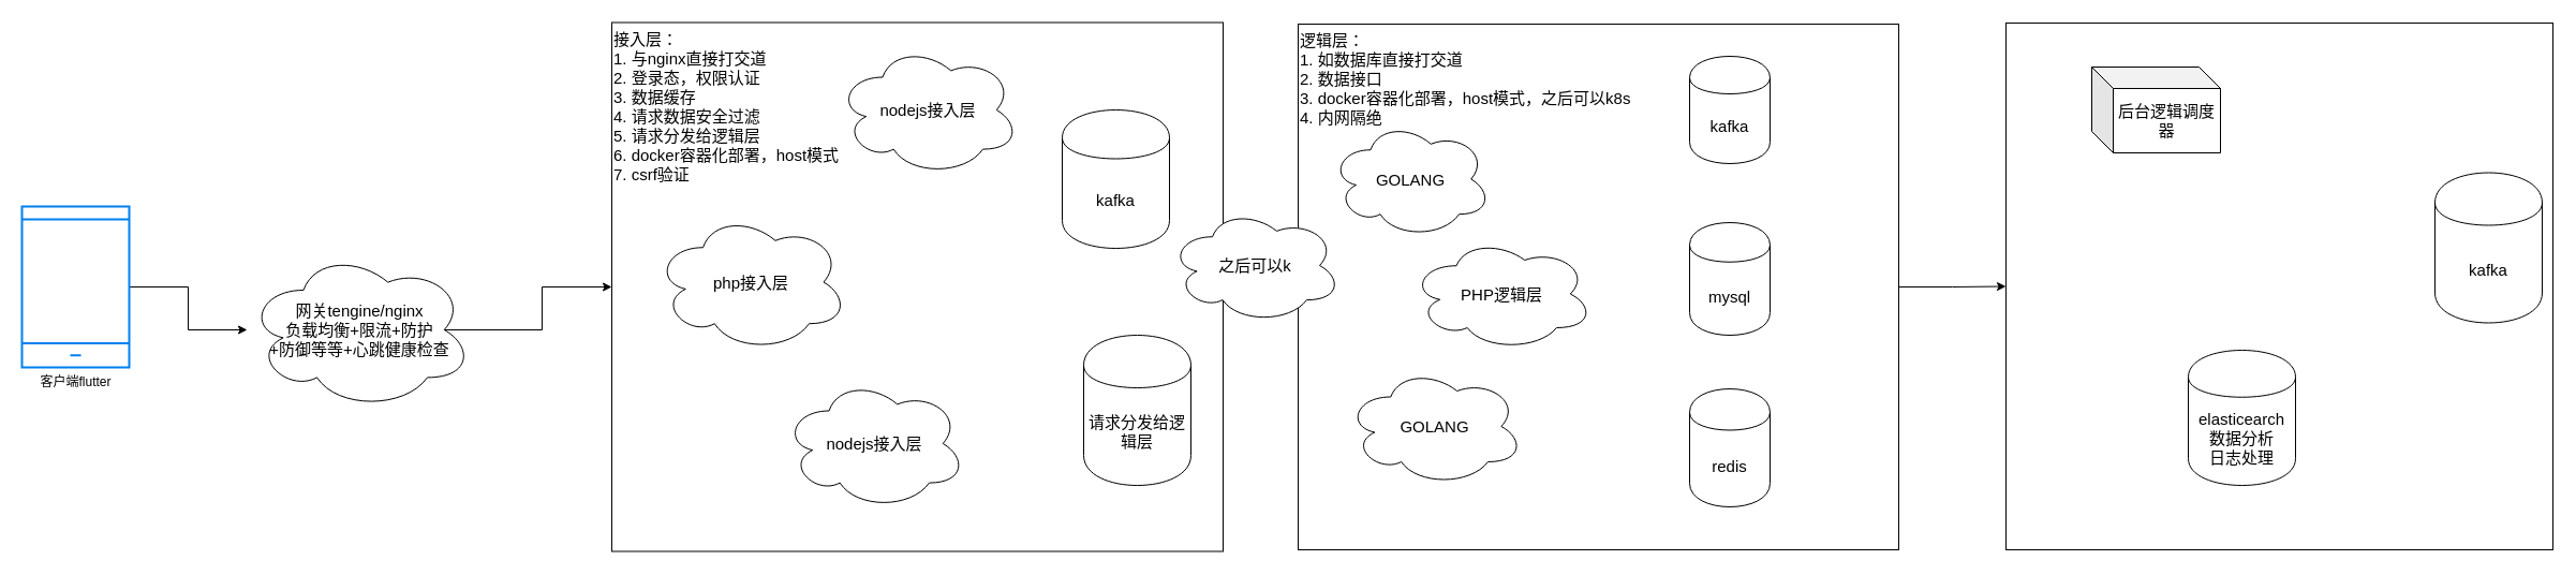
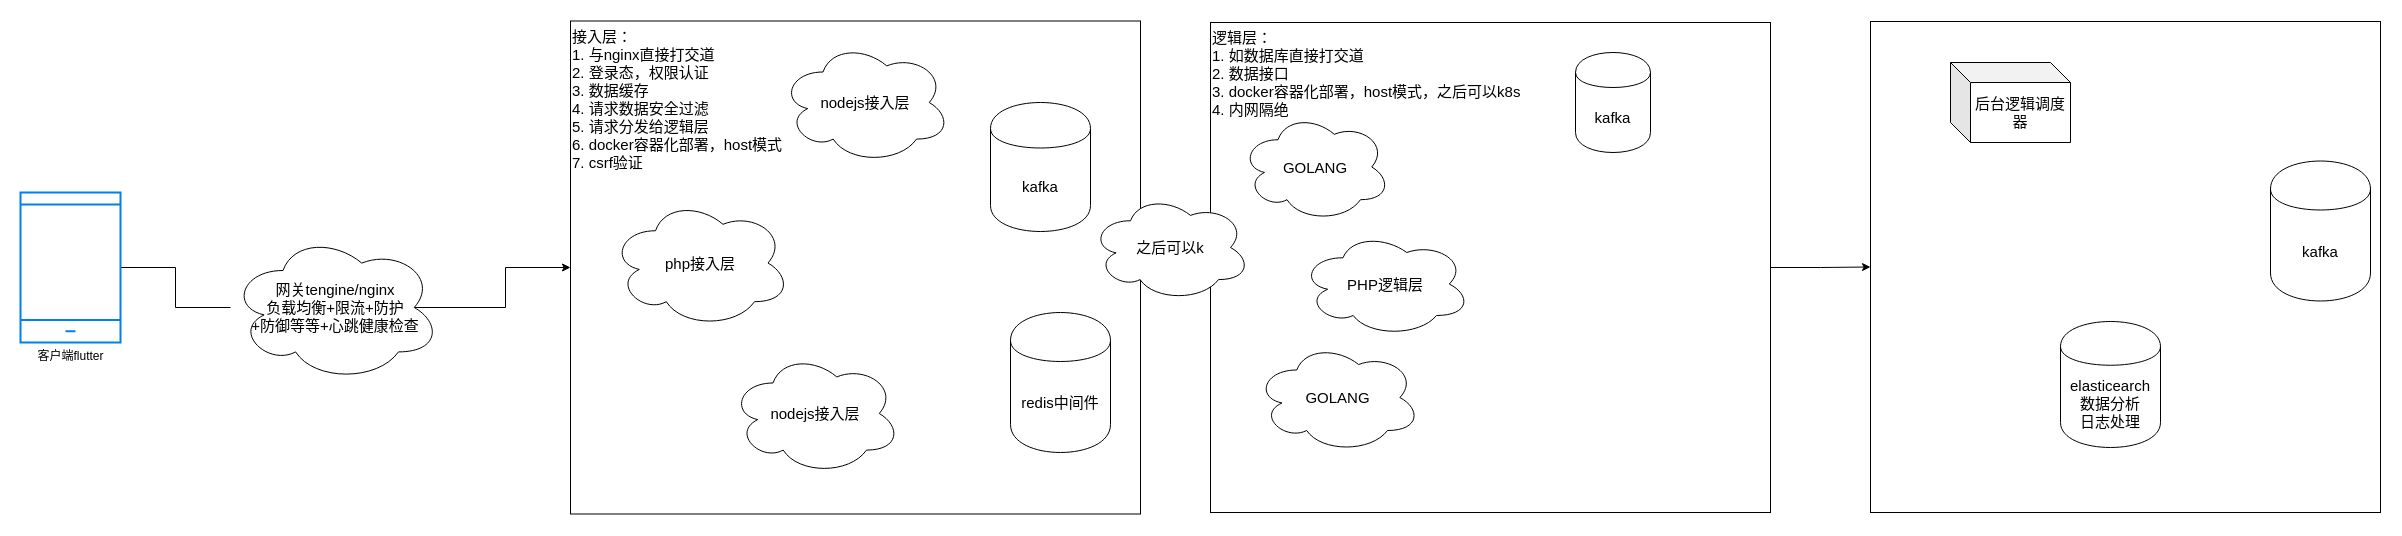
- <mxCell id="19" value="mysql" style="shape=cylinder;whiteSpace=wrap;html=1;boundedLbl=1;backgroundOutline=1;fontSize=15;align=center;" parent="1" vertex="1"><mxGeometry x="1575" y="207" width="75" height="105" as="geometry" /></mxCell>
- <mxCell id="16" value="PHP逻辑层" style="ellipse;shape=cloud;whiteSpace=wrap;html=1;fontSize=15;align=center;" parent="1" vertex="1"><mxGeometry x="1315" y="221" width="170" height="105" as="geometry" /></mxCell>
+ <mxCell id="16" value="PHP逻辑层" style="ellipse;shape=cloud;whiteSpace=wrap;html=1;fontSize=15;align=center;" parent="1" vertex="1"><mxGeometry x="1300" y="231" width="170" height="105" as="geometry" /></mxCell>
- <mxCell id="4" value="" style="edgeStyle=orthogonalEdgeStyle;rounded=0;orthogonalLoop=1;jettySize=auto;html=1;" parent="1" source="5" target="7" edge="1"><mxGeometry relative="1" as="geometry" /></mxCell>
+ <mxCell id="4" value="" style="edgeStyle=orthogonalEdgeStyle;rounded=0;orthogonalLoop=1;jettySize=auto;html=1;endArrow=none;" parent="1" source="5" target="7" edge="1"><mxGeometry relative="1" as="geometry" /></mxCell>
- <mxCell id="24" value="elasticearch&lt;br&gt;数据分析&lt;br&gt;日志处理" style="shape=cylinder;whiteSpace=wrap;html=1;boundedLbl=1;backgroundOutline=1;fontSize=15;align=center;" parent="1" vertex="1"><mxGeometry x="2040" y="326" width="100" height="126" as="geometry" /></mxCell>
+ <mxCell id="24" value="elasticearch&lt;br&gt;数据分析&lt;br&gt;日志处理" style="shape=cylinder;whiteSpace=wrap;html=1;boundedLbl=1;backgroundOutline=1;fontSize=15;align=center;" parent="1" vertex="1"><mxGeometry x="2060" y="321" width="100" height="126" as="geometry" /></mxCell>
- <mxCell id="13" value="请求分发给逻辑层" style="shape=cylinder;whiteSpace=wrap;html=1;boundedLbl=1;backgroundOutline=1;fontSize=15;" parent="1" vertex="1"><mxGeometry x="1010" y="312" width="100" height="140" as="geometry" /></mxCell>
+ <mxCell id="13" value="redis中间件" style="shape=cylinder;whiteSpace=wrap;html=1;boundedLbl=1;backgroundOutline=1;fontSize=15;" parent="1" vertex="1"><mxGeometry x="1010" y="312" width="100" height="140" as="geometry" /></mxCell>
- <mxCell id="20" value="redis" style="shape=cylinder;whiteSpace=wrap;html=1;boundedLbl=1;backgroundOutline=1;fontSize=15;align=center;" parent="1" vertex="1"><mxGeometry x="1575" y="362" width="75" height="110" as="geometry" /></mxCell>
